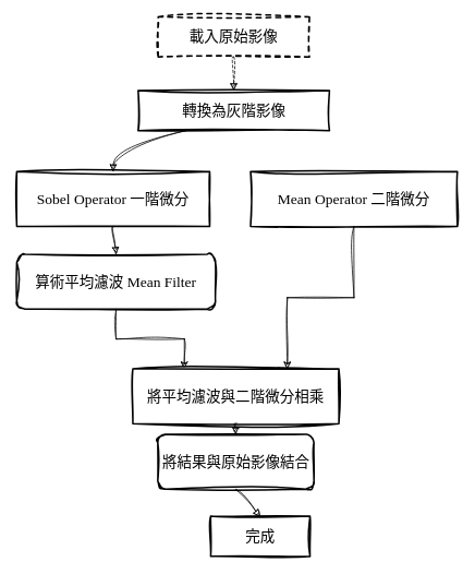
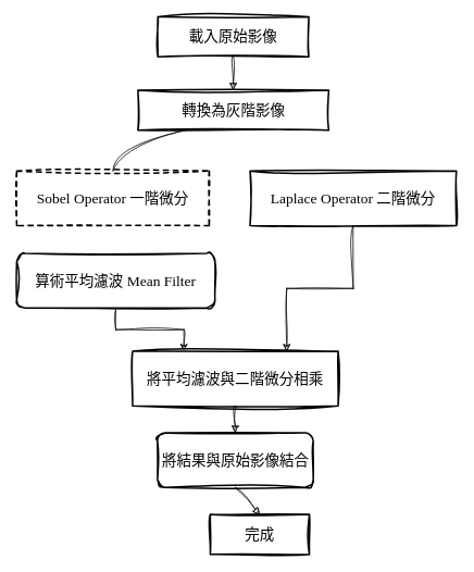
- <mxCell id="2" value="載入原始影像" style="whiteSpace=wrap;strokeWidth=2;sketch=1;hachureGap=4;jiggle=2;curveFitting=1;fontFamily=Architects Daughter;fontSource=https%3A%2F%2Ffonts.googleapis.com%2Fcss%3Ffamily%3DArchitects%2BDaughter;fontSize=18;dashed=1;" vertex="1" parent="1"><mxGeometry x="193" y="20" width="185" height="49" as="geometry" /></mxCell>
+ <mxCell id="2" value="載入原始影像" style="whiteSpace=wrap;strokeWidth=2;sketch=1;hachureGap=4;jiggle=2;curveFitting=1;fontFamily=Architects Daughter;fontSource=https%3A%2F%2Ffonts.googleapis.com%2Fcss%3Ffamily%3DArchitects%2BDaughter;fontSize=18;" vertex="1" parent="1"><mxGeometry x="193" y="20" width="185" height="49" as="geometry" /></mxCell>
- <mxCell id="12" value="" style="curved=1;startArrow=none;endArrow=block;exitX=0.5;exitY=1;entryX=0.5;entryY=0;rounded=0;sketch=1;hachureGap=4;jiggle=2;curveFitting=1;fontFamily=Architects Daughter;fontSource=https%3A%2F%2Ffonts.googleapis.com%2Fcss%3Ffamily%3DArchitects%2BDaughter;fontSize=18;entryDx=0;entryDy=0;dashed=1;" edge="1" parent="1" source="2" target="3"><mxGeometry relative="1" as="geometry"><Array as="points" /><mxPoint x="285.5" y="109" as="targetPoint" /></mxGeometry></mxCell>
+ <mxCell id="12" value="" style="curved=1;startArrow=none;endArrow=block;exitX=0.5;exitY=1;entryX=0.5;entryY=0;rounded=0;sketch=1;hachureGap=4;jiggle=2;curveFitting=1;fontFamily=Architects Daughter;fontSource=https%3A%2F%2Ffonts.googleapis.com%2Fcss%3Ffamily%3DArchitects%2BDaughter;fontSize=18;entryDx=0;entryDy=0;" edge="1" parent="1" source="2" target="3"><mxGeometry relative="1" as="geometry"><Array as="points" /><mxPoint x="285.5" y="109" as="targetPoint" /></mxGeometry></mxCell>
- <mxCell id="13" value="" style="curved=1;startArrow=none;endArrow=block;exitX=0.25;exitY=1;entryX=0.5;entryY=0;rounded=0;sketch=1;hachureGap=4;jiggle=2;curveFitting=1;fontFamily=Architects Daughter;fontSource=https%3A%2F%2Ffonts.googleapis.com%2Fcss%3Ffamily%3DArchitects%2BDaughter;fontSize=18;exitDx=0;exitDy=0;" edge="1" parent="1" source="3" target="4"><mxGeometry relative="1" as="geometry"><Array as="points"><mxPoint x="138" y="184" /></Array><mxPoint x="212.96" y="-80" as="sourcePoint" /></mxGeometry></mxCell>
+ <mxCell id="13" value="" style="curved=1;startArrow=none;endArrow=none;exitX=0.25;exitY=1;entryX=0.5;entryY=0;rounded=0;sketch=1;hachureGap=4;jiggle=2;curveFitting=1;fontFamily=Architects Daughter;fontSource=https%3A%2F%2Ffonts.googleapis.com%2Fcss%3Ffamily%3DArchitects%2BDaughter;fontSize=18;exitDx=0;exitDy=0;" edge="1" parent="1" source="3" target="4"><mxGeometry relative="1" as="geometry"><Array as="points"><mxPoint x="138" y="184" /></Array><mxPoint x="212.96" y="-80" as="sourcePoint" /></mxGeometry></mxCell>
- <mxCell id="4" value="Sobel Operator 一階微分" style="whiteSpace=wrap;strokeWidth=2;sketch=1;hachureGap=4;jiggle=2;curveFitting=1;fontFamily=Architects Daughter;fontSource=https%3A%2F%2Ffonts.googleapis.com%2Fcss%3Ffamily%3DArchitects%2BDaughter;fontSize=18;" vertex="1" parent="1"><mxGeometry x="20" y="209" width="236" height="67" as="geometry" /></mxCell>
+ <mxCell id="4" value="Sobel Operator 一階微分" style="whiteSpace=wrap;strokeWidth=2;sketch=1;hachureGap=4;jiggle=2;curveFitting=1;fontFamily=Architects Daughter;fontSource=https%3A%2F%2Ffonts.googleapis.com%2Fcss%3Ffamily%3DArchitects%2BDaughter;fontSize=18;dashed=1;" vertex="1" parent="1"><mxGeometry x="20" y="209" width="236" height="67" as="geometry" /></mxCell>
- <mxCell id="6" value="Mean Operator 二階微分" style="whiteSpace=wrap;strokeWidth=2;sketch=1;hachureGap=4;jiggle=2;curveFitting=1;fontFamily=Architects Daughter;fontSource=https%3A%2F%2Ffonts.googleapis.com%2Fcss%3Ffamily%3DArchitects%2BDaughter;fontSize=18;" vertex="1" parent="1"><mxGeometry x="306" y="209" width="253" height="67" as="geometry" /></mxCell>
+ <mxCell id="6" value="Laplace Operator 二階微分" style="whiteSpace=wrap;strokeWidth=2;sketch=1;hachureGap=4;jiggle=2;curveFitting=1;fontFamily=Architects Daughter;fontSource=https%3A%2F%2Ffonts.googleapis.com%2Fcss%3Ffamily%3DArchitects%2BDaughter;fontSize=18;" vertex="1" parent="1"><mxGeometry x="306" y="209" width="253" height="67" as="geometry" /></mxCell>
- <mxCell id="14" value="" style="curved=1;startArrow=none;endArrow=block;exitX=0.5;exitY=0.99;entryX=0.5;entryY=-0.01;rounded=0;sketch=1;hachureGap=4;jiggle=2;curveFitting=1;fontFamily=Architects Daughter;fontSource=https%3A%2F%2Ffonts.googleapis.com%2Fcss%3Ffamily%3DArchitects%2BDaughter;fontSize=18;" edge="1" parent="1" source="4" target="8"><mxGeometry relative="1" as="geometry"><Array as="points" /></mxGeometry></mxCell>
- <mxCell id="9" value="將平均濾波與二階微分相乘" style="whiteSpace=wrap;strokeWidth=2;sketch=1;hachureGap=4;jiggle=2;curveFitting=1;fontFamily=Architects Daughter;fontSource=https%3A%2F%2Ffonts.googleapis.com%2Fcss%3Ffamily%3DArchitects%2BDaughter;fontSize=18;" vertex="1" parent="1"><mxGeometry x="162" y="450" width="252" height="67" as="geometry" /></mxCell>
+ <mxCell id="9" value="將平均濾波與二階微分相乘" style="whiteSpace=wrap;strokeWidth=2;sketch=1;hachureGap=4;jiggle=2;curveFitting=1;fontFamily=Architects Daughter;fontSource=https%3A%2F%2Ffonts.googleapis.com%2Fcss%3Ffamily%3DArchitects%2BDaughter;fontSize=18;" vertex="1" parent="1"><mxGeometry x="162" y="430" width="252" height="67" as="geometry" /></mxCell>
